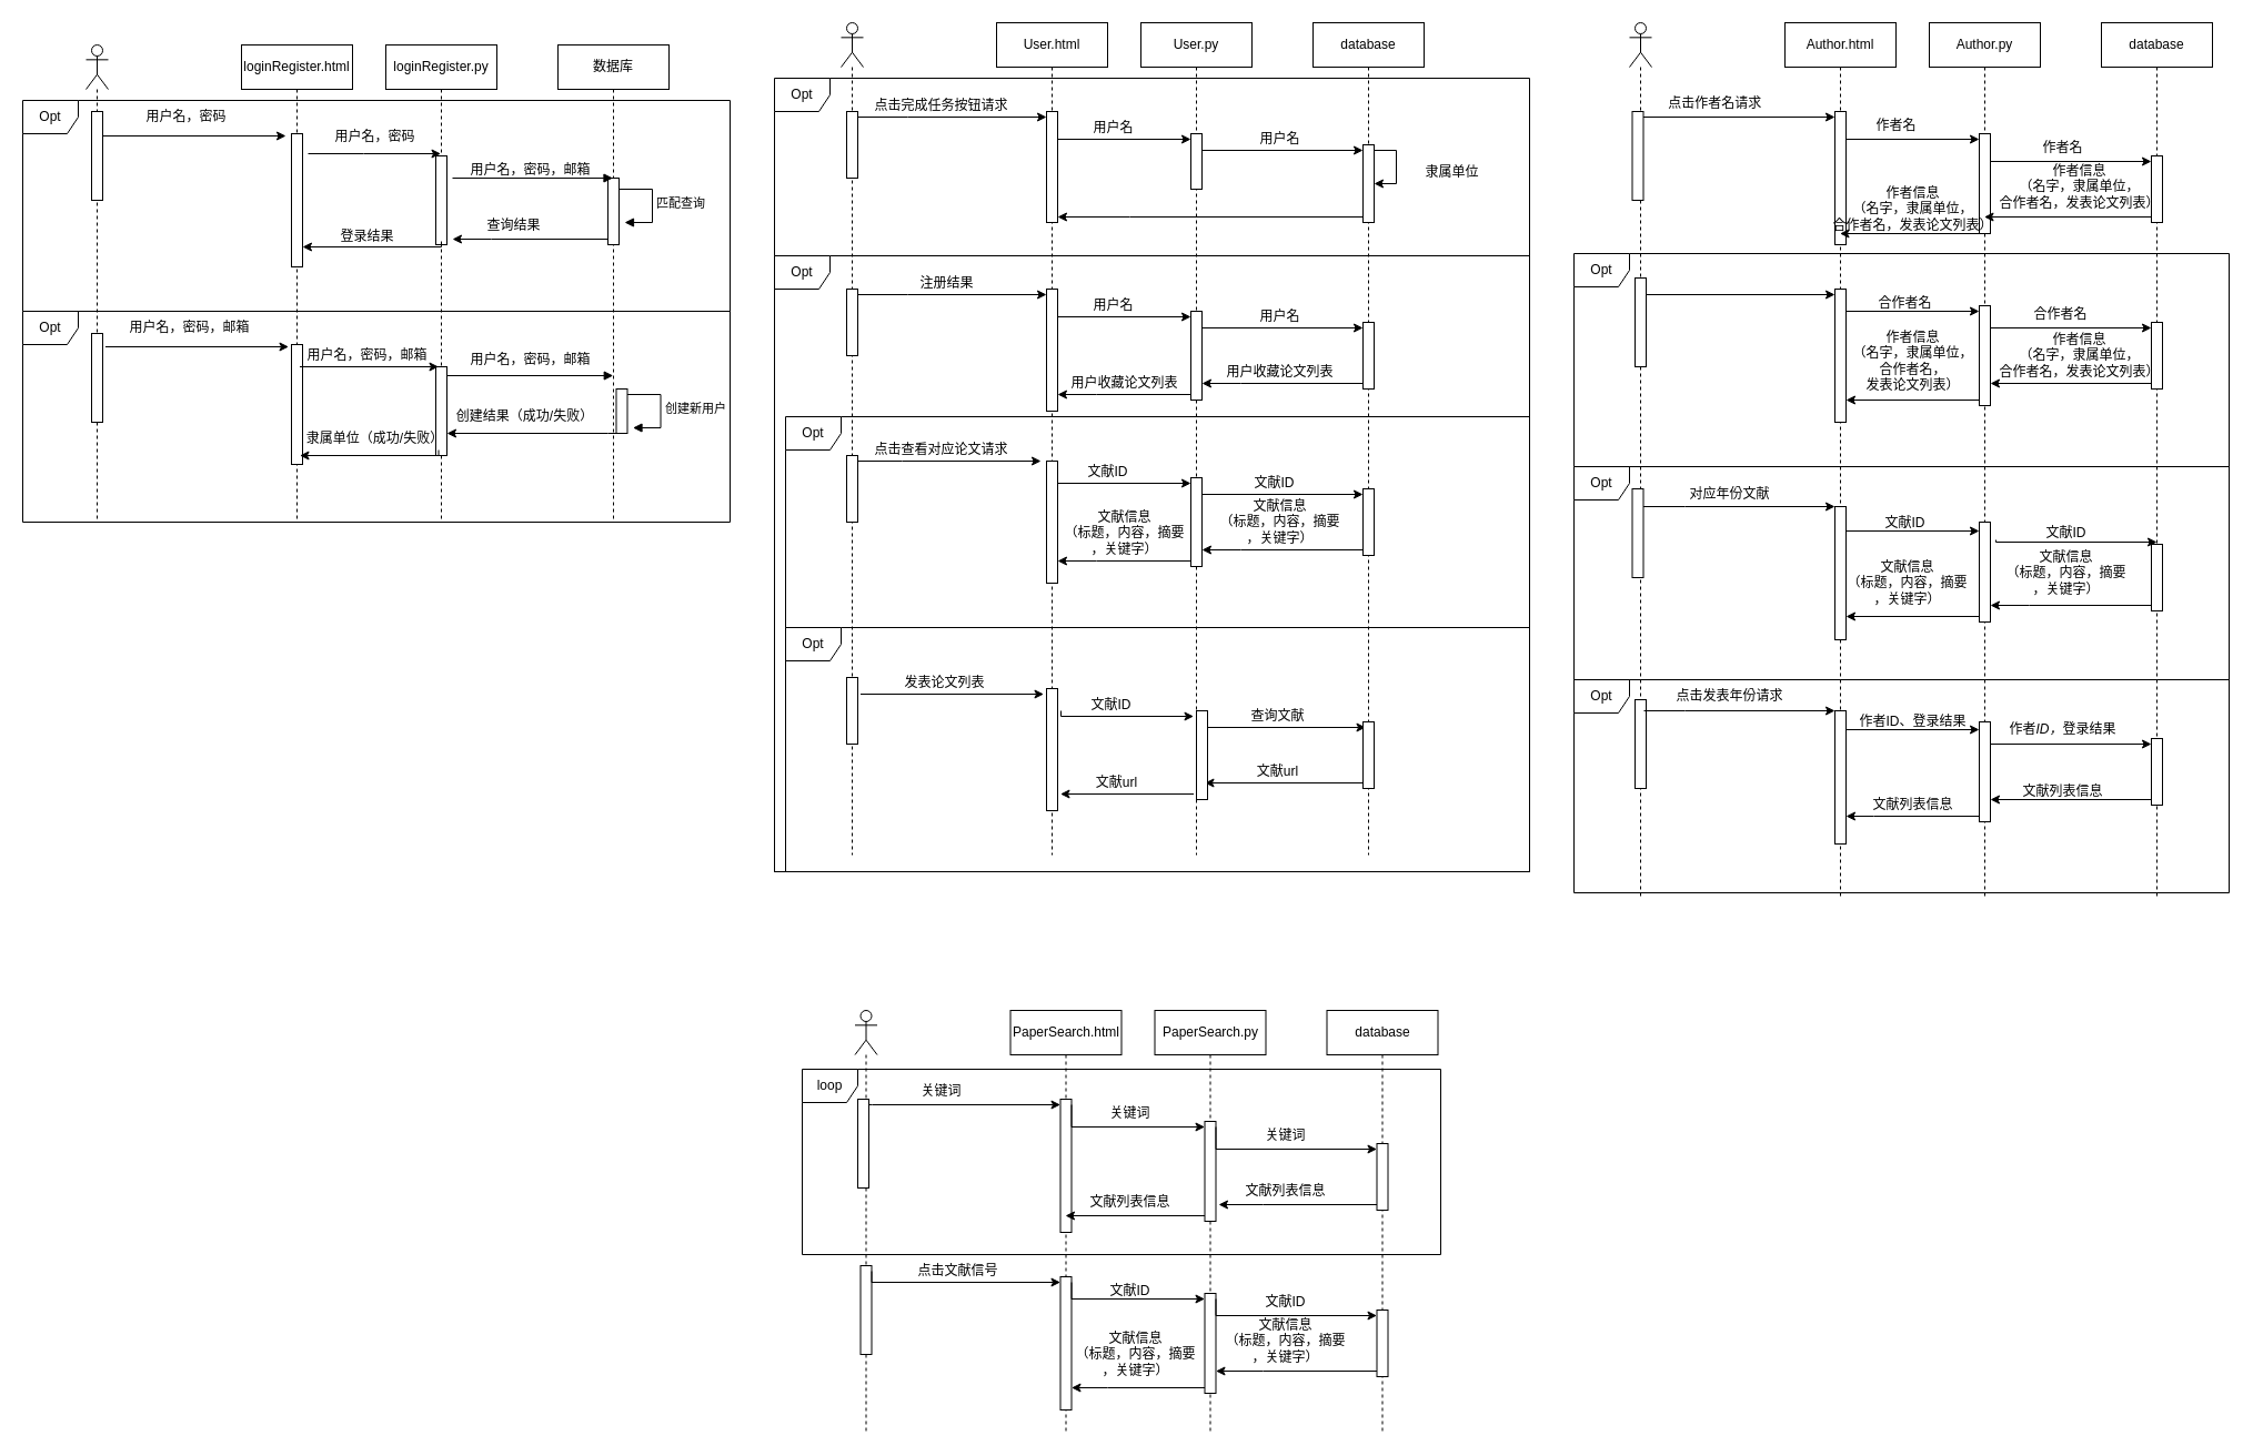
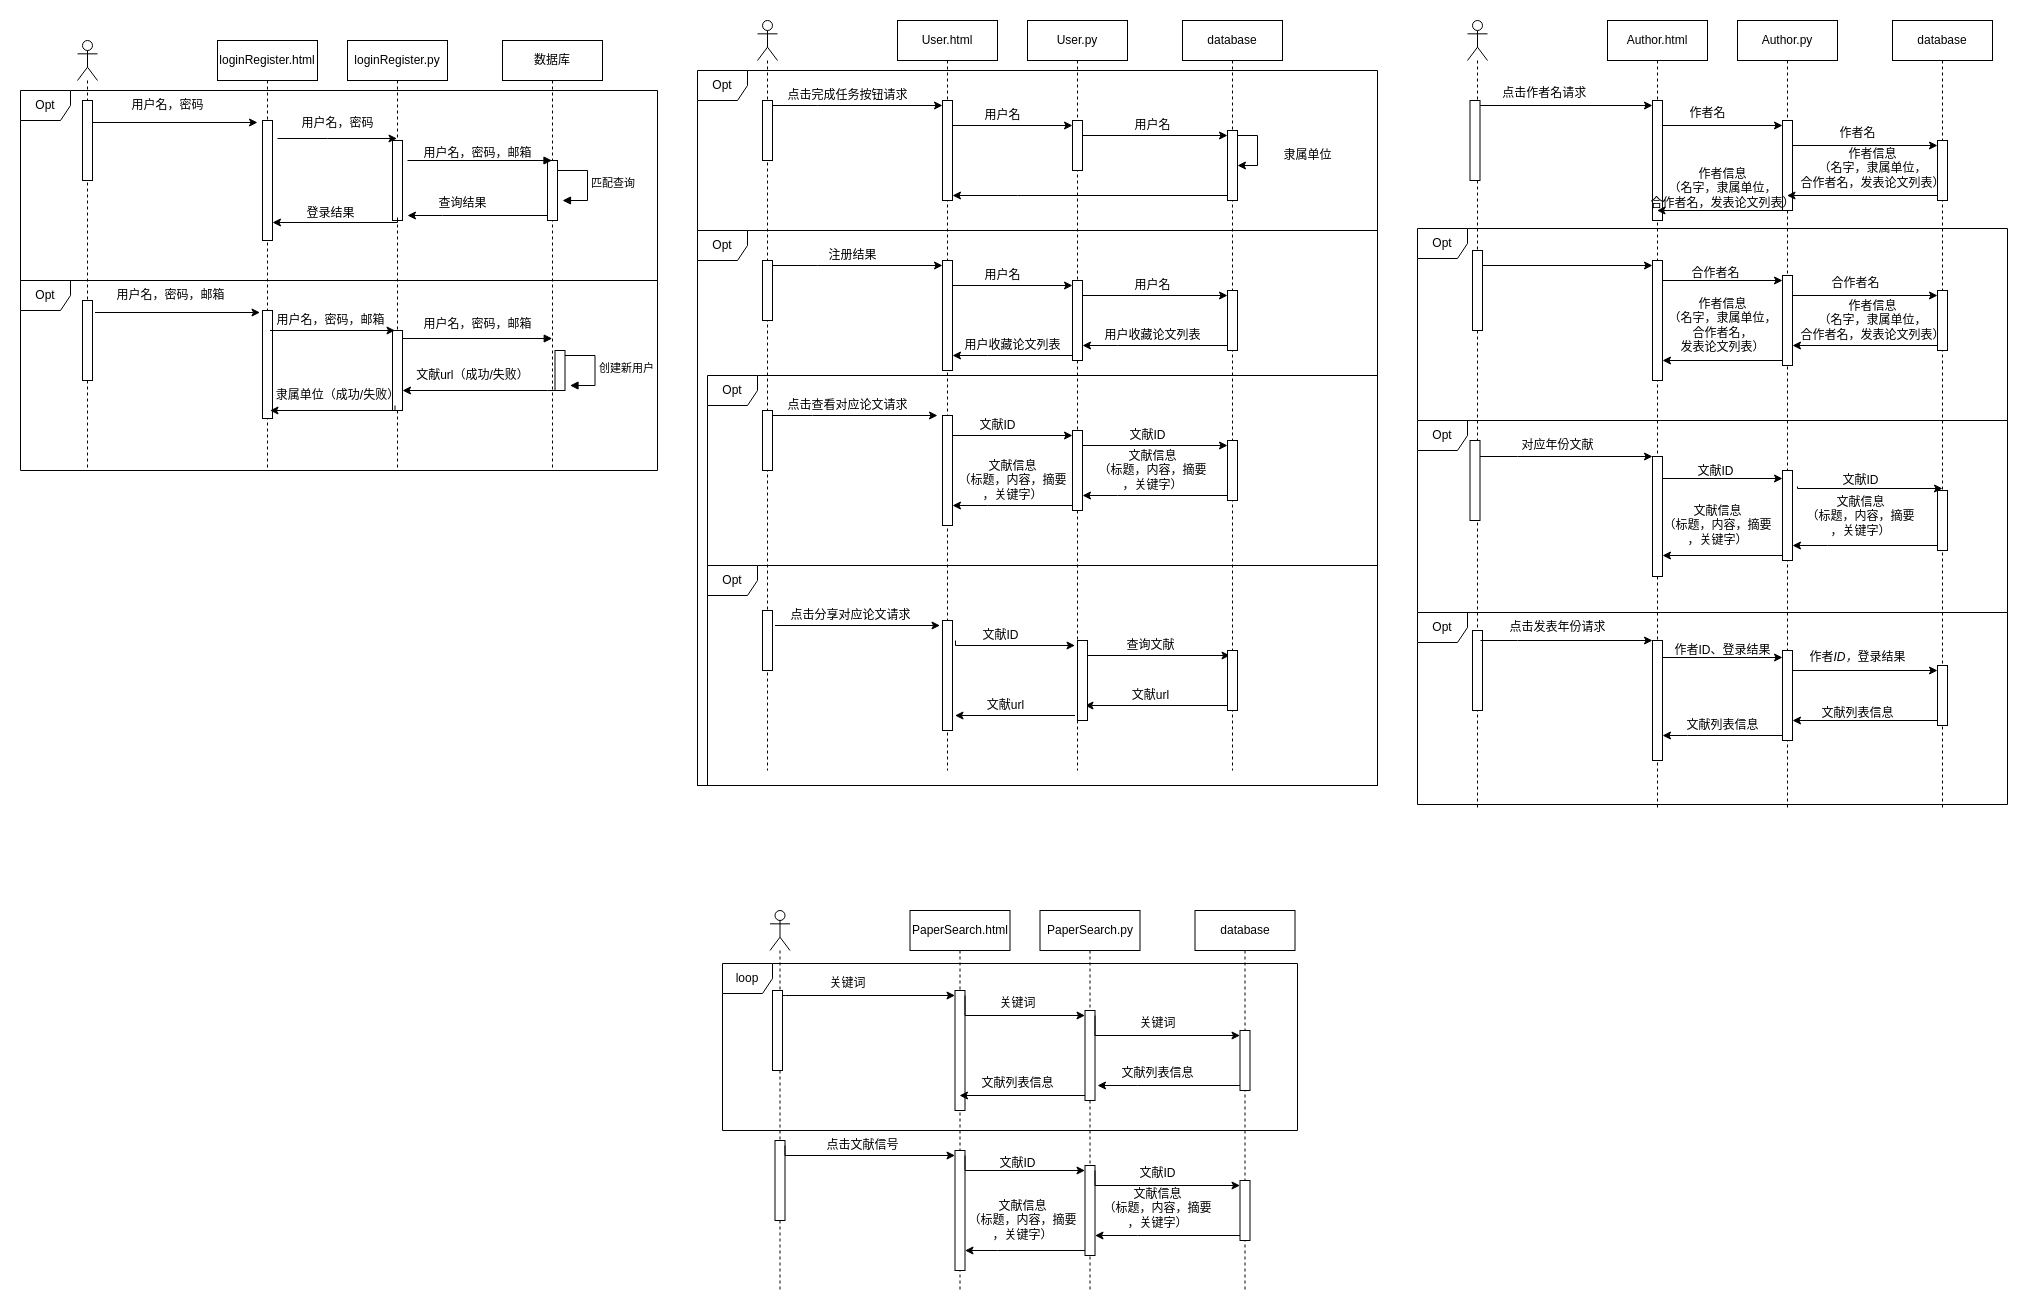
- <mxCell id="108" value="创建结果（成功/失败）" style="text;html=1;align=center;verticalAlign=middle;resizable=0;points=[];autosize=1;strokeColor=none;fillColor=none;" parent="105" vertex="1"><mxGeometry x="377" y="80" width="150" height="30" as="geometry" /></mxCell>
+ <mxCell id="108" value="文献url（成功/失败）" style="text;html=1;align=center;verticalAlign=middle;resizable=0;points=[];autosize=1;strokeColor=none;fillColor=none;" parent="105" vertex="1"><mxGeometry x="377" y="80" width="150" height="30" as="geometry" /></mxCell>
- <mxCell id="69" value="发表论文列表" style="text;html=1;align=center;verticalAlign=middle;resizable=0;points=[];autosize=1;strokeColor=none;fillColor=none;" parent="67" vertex="1"><mxGeometry x="72.5" y="35" width="140" height="30" as="geometry" /></mxCell>
+ <mxCell id="69" value="点击分享对应论文请求" style="text;html=1;align=center;verticalAlign=middle;resizable=0;points=[];autosize=1;strokeColor=none;fillColor=none;" parent="67" vertex="1"><mxGeometry x="72.5" y="35" width="140" height="30" as="geometry" /></mxCell>
